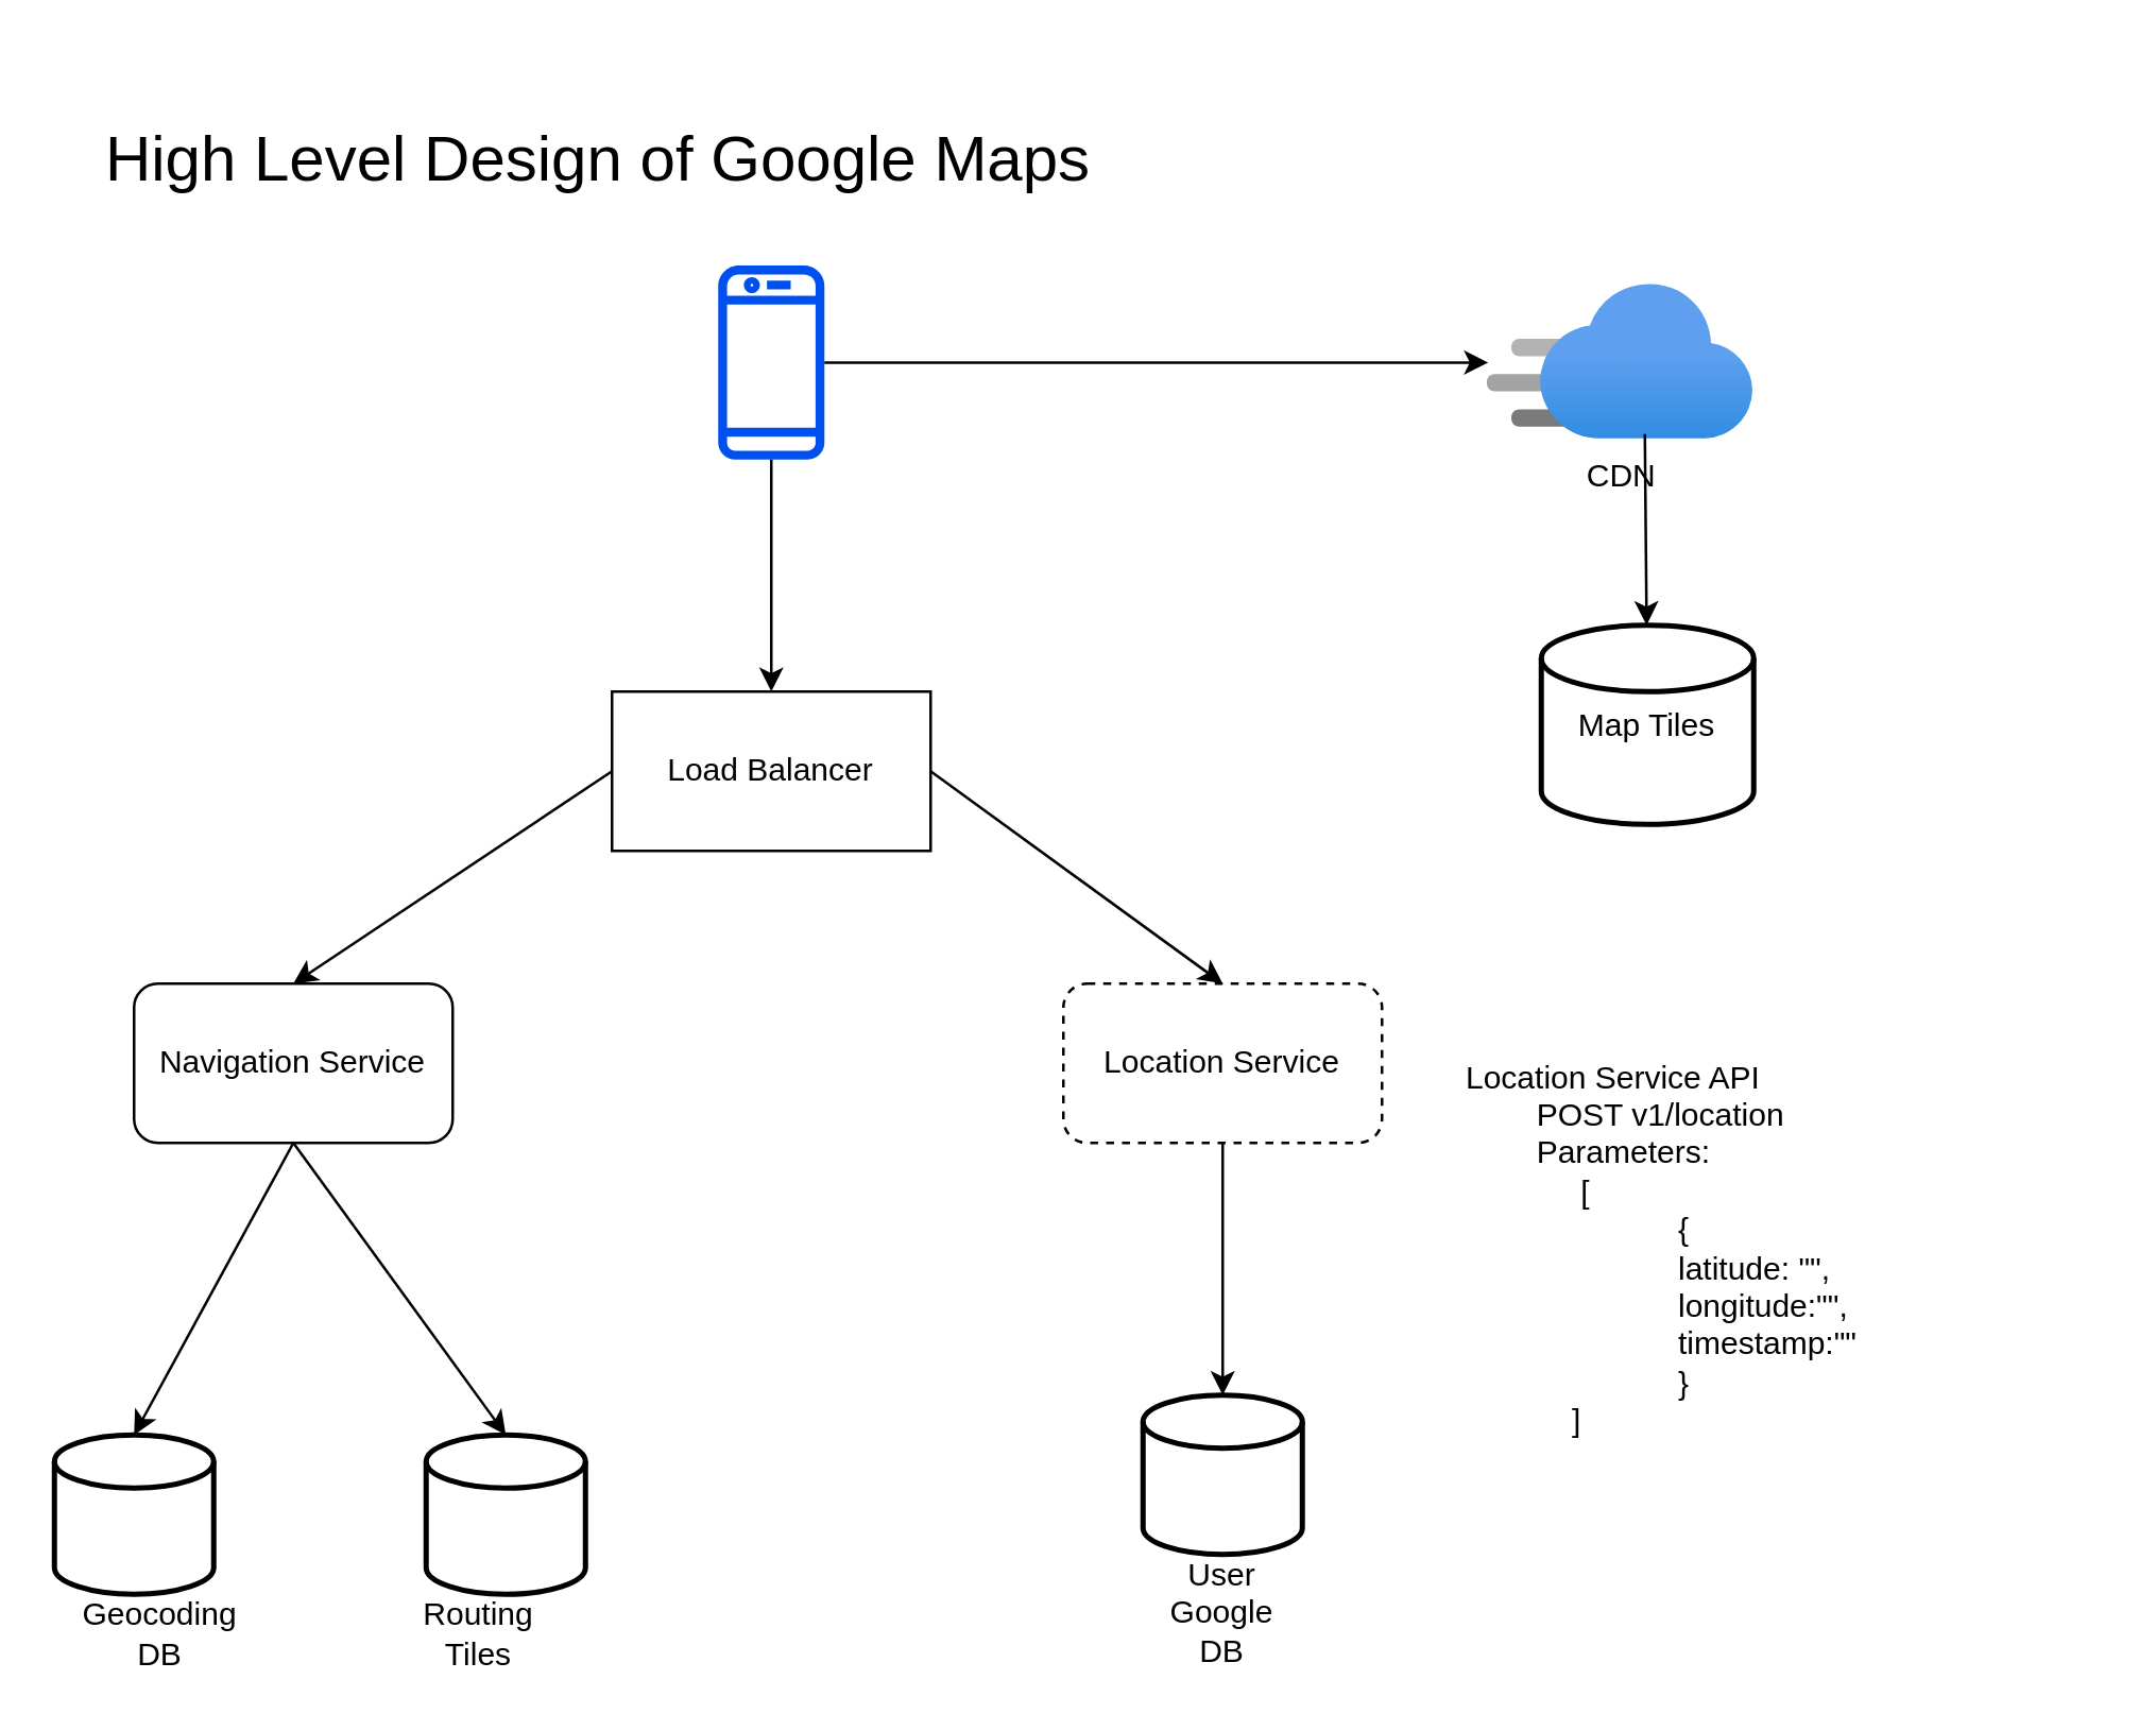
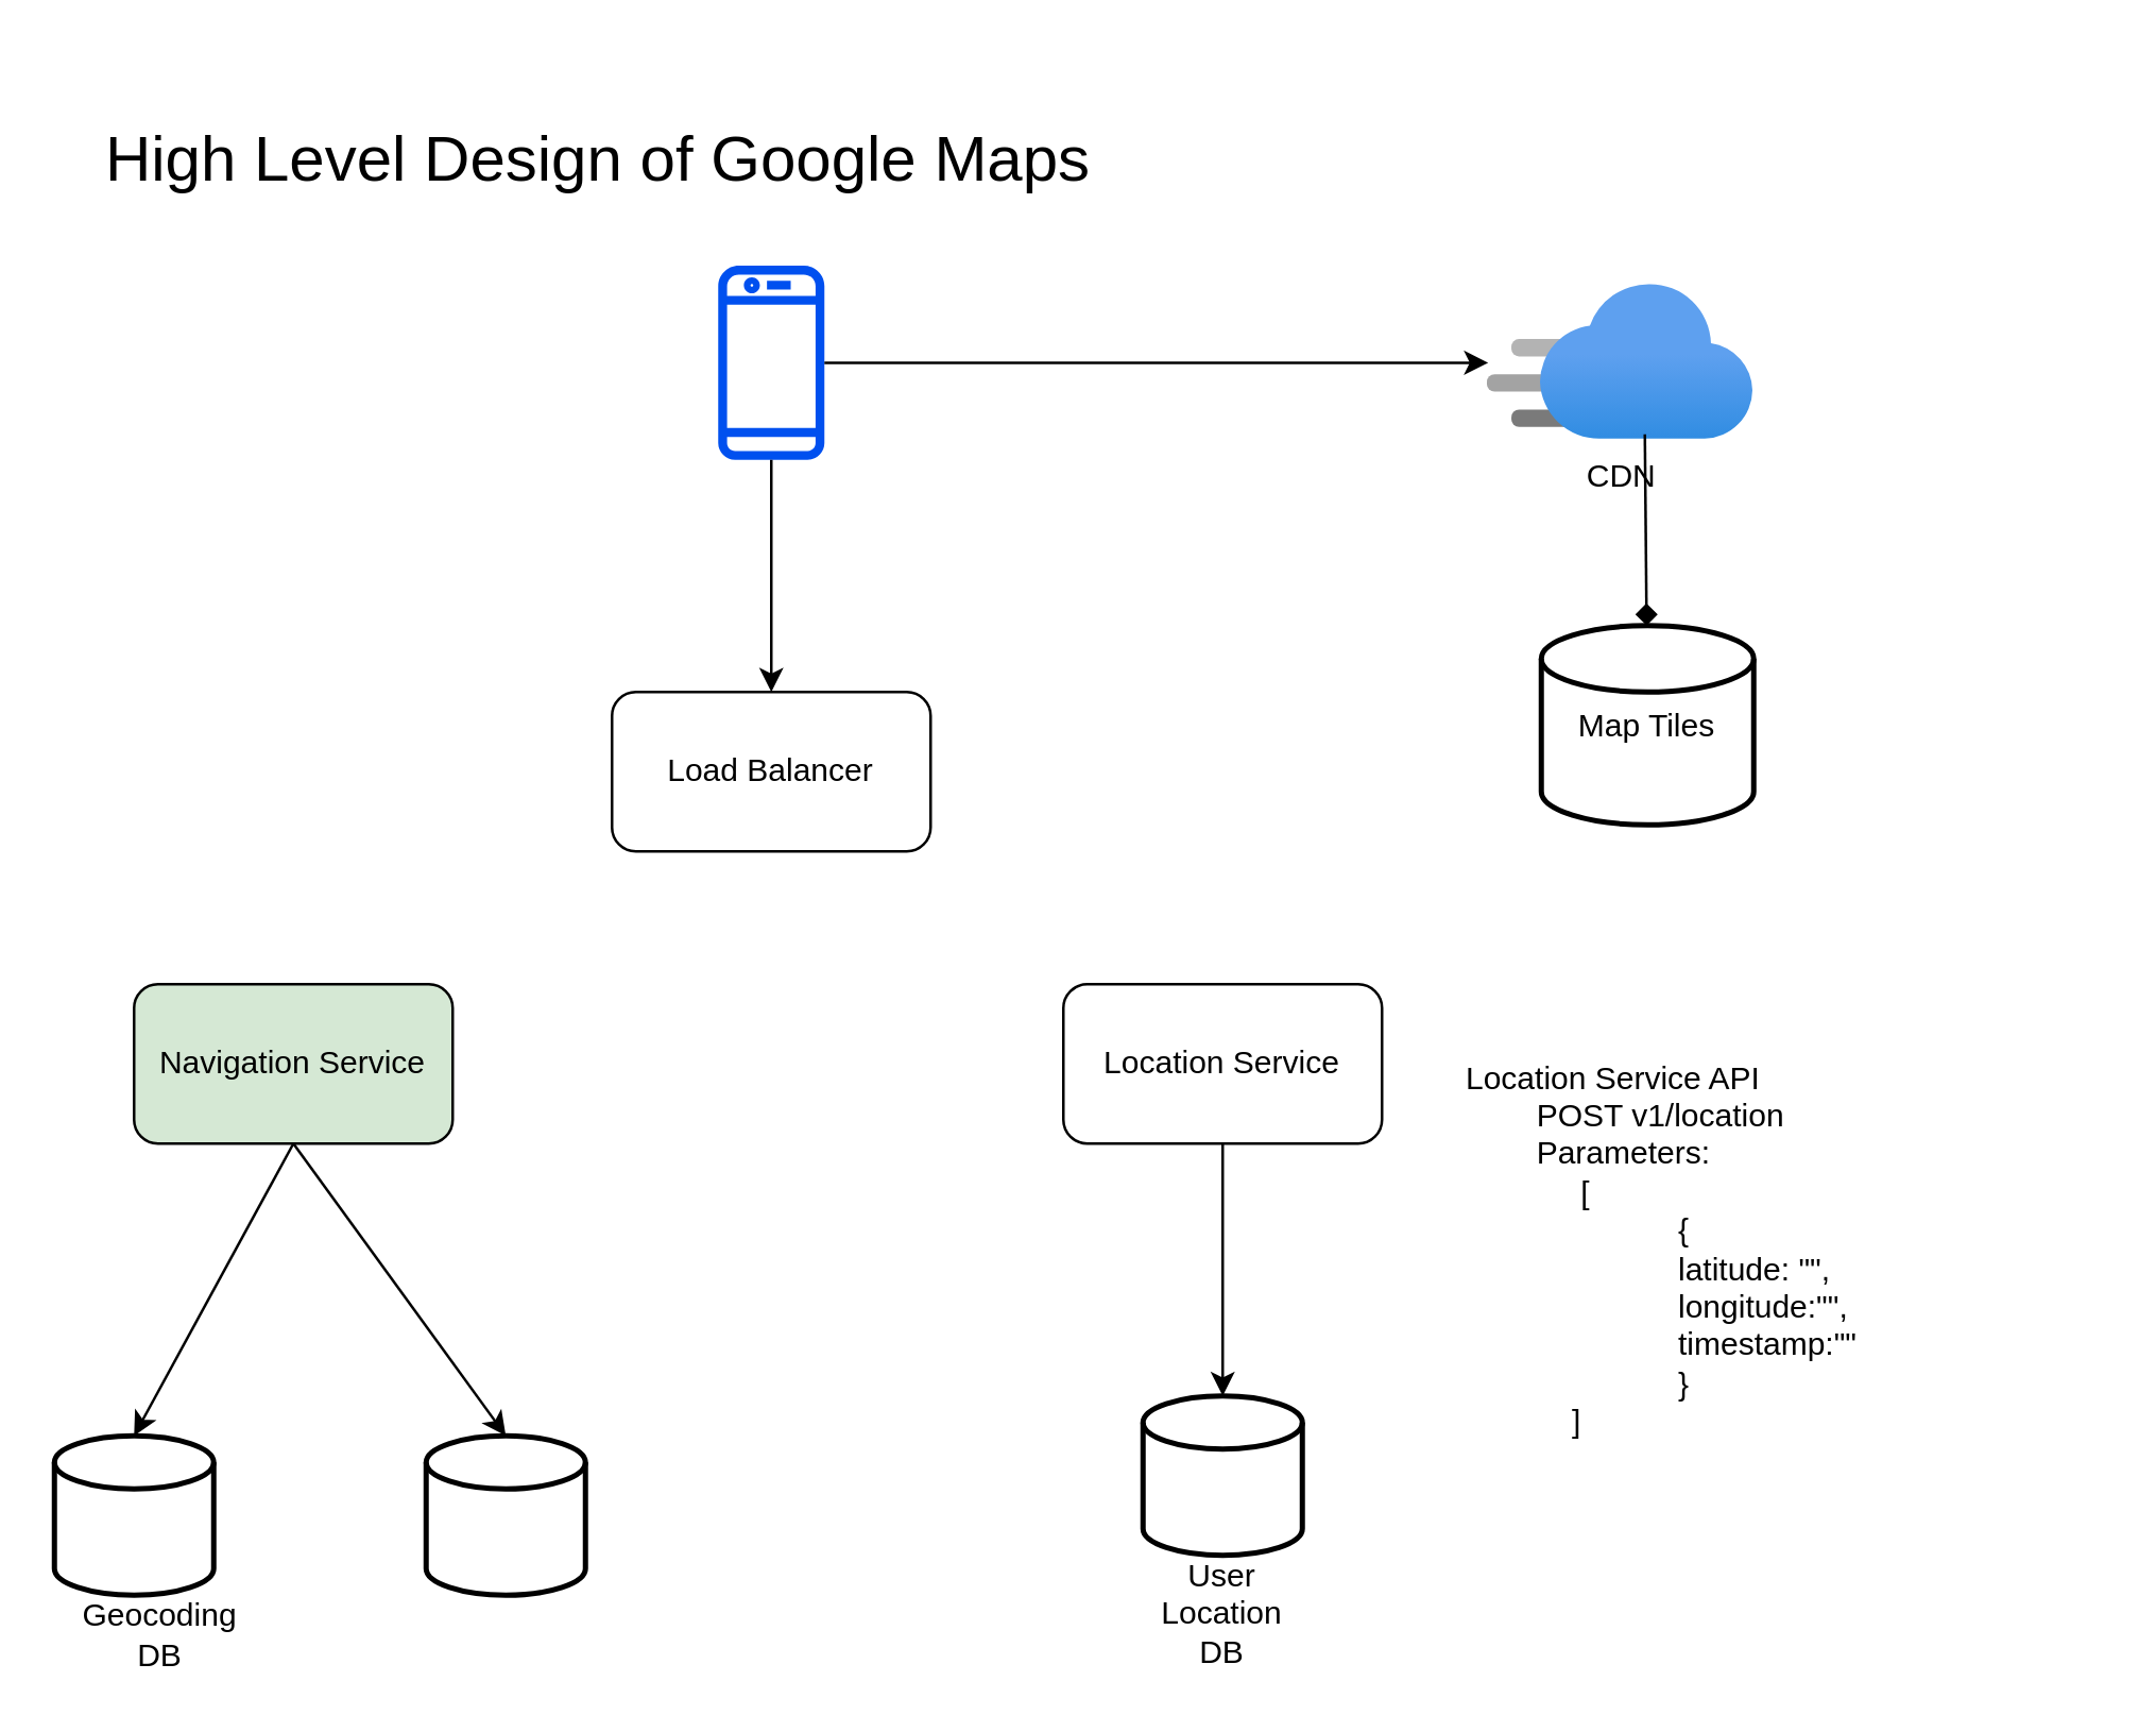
- <mxCell id="12" value="" style="edgeStyle=none;orthogonalLoop=1;jettySize=auto;html=1;rounded=1;exitX=0.59;exitY=0.958;exitDx=0;exitDy=0;exitPerimeter=0;labelBackgroundColor=none;fontColor=default;" parent="1" source="3" target="4" edge="1"><mxGeometry width="80" relative="1" as="geometry"><mxPoint x="730" y="220" as="sourcePoint" /><mxPoint x="810" y="220" as="targetPoint" /><Array as="points" /></mxGeometry></mxCell>
+ <mxCell id="12" value="" style="edgeStyle=none;orthogonalLoop=1;jettySize=auto;html=1;rounded=1;exitX=0.59;exitY=0.958;exitDx=0;exitDy=0;exitPerimeter=0;labelBackgroundColor=none;fontColor=default;endArrow=diamond;" parent="1" source="3" target="4" edge="1"><mxGeometry width="80" relative="1" as="geometry"><mxPoint x="730" y="220" as="sourcePoint" /><mxPoint x="810" y="220" as="targetPoint" /><Array as="points" /></mxGeometry></mxCell>
- <mxCell id="6" value="Load Balancer" style="whiteSpace=wrap;html=1;labelBackgroundColor=none;rounded=0;" parent="1" vertex="1"><mxGeometry x="230" y="260" width="120" height="60" as="geometry" /></mxCell>
+ <mxCell id="6" value="Load Balancer" style="rounded=1;whiteSpace=wrap;html=1;labelBackgroundColor=none;" parent="1" vertex="1"><mxGeometry x="230" y="260" width="120" height="60" as="geometry" /></mxCell>
- <mxCell id="10" value="" style="edgeStyle=none;orthogonalLoop=1;jettySize=auto;html=1;rounded=1;exitX=0;exitY=0.5;exitDx=0;exitDy=0;entryX=0.5;entryY=0;entryDx=0;entryDy=0;labelBackgroundColor=none;fontColor=default;" parent="1" source="6" target="8" edge="1"><mxGeometry width="80" relative="1" as="geometry"><mxPoint x="210" y="340" as="sourcePoint" /><mxPoint x="290" y="340" as="targetPoint" /><Array as="points" /></mxGeometry></mxCell>
- <mxCell id="11" value="" style="edgeStyle=none;orthogonalLoop=1;jettySize=auto;html=1;rounded=1;exitX=1;exitY=0.5;exitDx=0;exitDy=0;entryX=0.5;entryY=0;entryDx=0;entryDy=0;labelBackgroundColor=none;fontColor=default;" parent="1" source="6" target="9" edge="1"><mxGeometry width="80" relative="1" as="geometry"><mxPoint x="380" y="290" as="sourcePoint" /><mxPoint x="460" y="290" as="targetPoint" /><Array as="points" /></mxGeometry></mxCell>
- <mxCell id="8" value="Navigation Service" style="rounded=1;whiteSpace=wrap;html=1;labelBackgroundColor=none;" parent="1" vertex="1"><mxGeometry x="50" y="370" width="120" height="60" as="geometry" /></mxCell>
+ <mxCell id="8" value="Navigation Service" style="rounded=1;whiteSpace=wrap;html=1;labelBackgroundColor=none;fillColor=#d5e8d4;" parent="1" vertex="1"><mxGeometry x="50" y="370" width="120" height="60" as="geometry" /></mxCell>
- <mxCell id="9" value="Location Service" style="rounded=1;whiteSpace=wrap;html=1;labelBackgroundColor=none;dashed=1;" parent="1" vertex="1"><mxGeometry x="400" y="370" width="120" height="60" as="geometry" /></mxCell>
+ <mxCell id="9" value="Location Service" style="rounded=1;whiteSpace=wrap;html=1;labelBackgroundColor=none;" parent="1" vertex="1"><mxGeometry x="400" y="370" width="120" height="60" as="geometry" /></mxCell>
- <mxCell id="20" value="User Google DB" style="text;strokeColor=none;align=center;fillColor=none;html=1;verticalAlign=middle;whiteSpace=wrap;rounded=1;labelBackgroundColor=none;" parent="1" vertex="1"><mxGeometry x="430" y="592" width="60" height="30" as="geometry" /></mxCell>
+ <mxCell id="20" value="User Location DB" style="text;strokeColor=none;align=center;fillColor=none;html=1;verticalAlign=middle;whiteSpace=wrap;rounded=1;labelBackgroundColor=none;" parent="1" vertex="1"><mxGeometry x="430" y="592" width="60" height="30" as="geometry" /></mxCell>
- <mxCell id="16" value="Routing Tiles" style="text;strokeColor=none;align=center;fillColor=none;html=1;verticalAlign=middle;whiteSpace=wrap;rounded=1;labelBackgroundColor=none;" parent="1" vertex="1"><mxGeometry x="150" y="600" width="60" height="30" as="geometry" /></mxCell>
